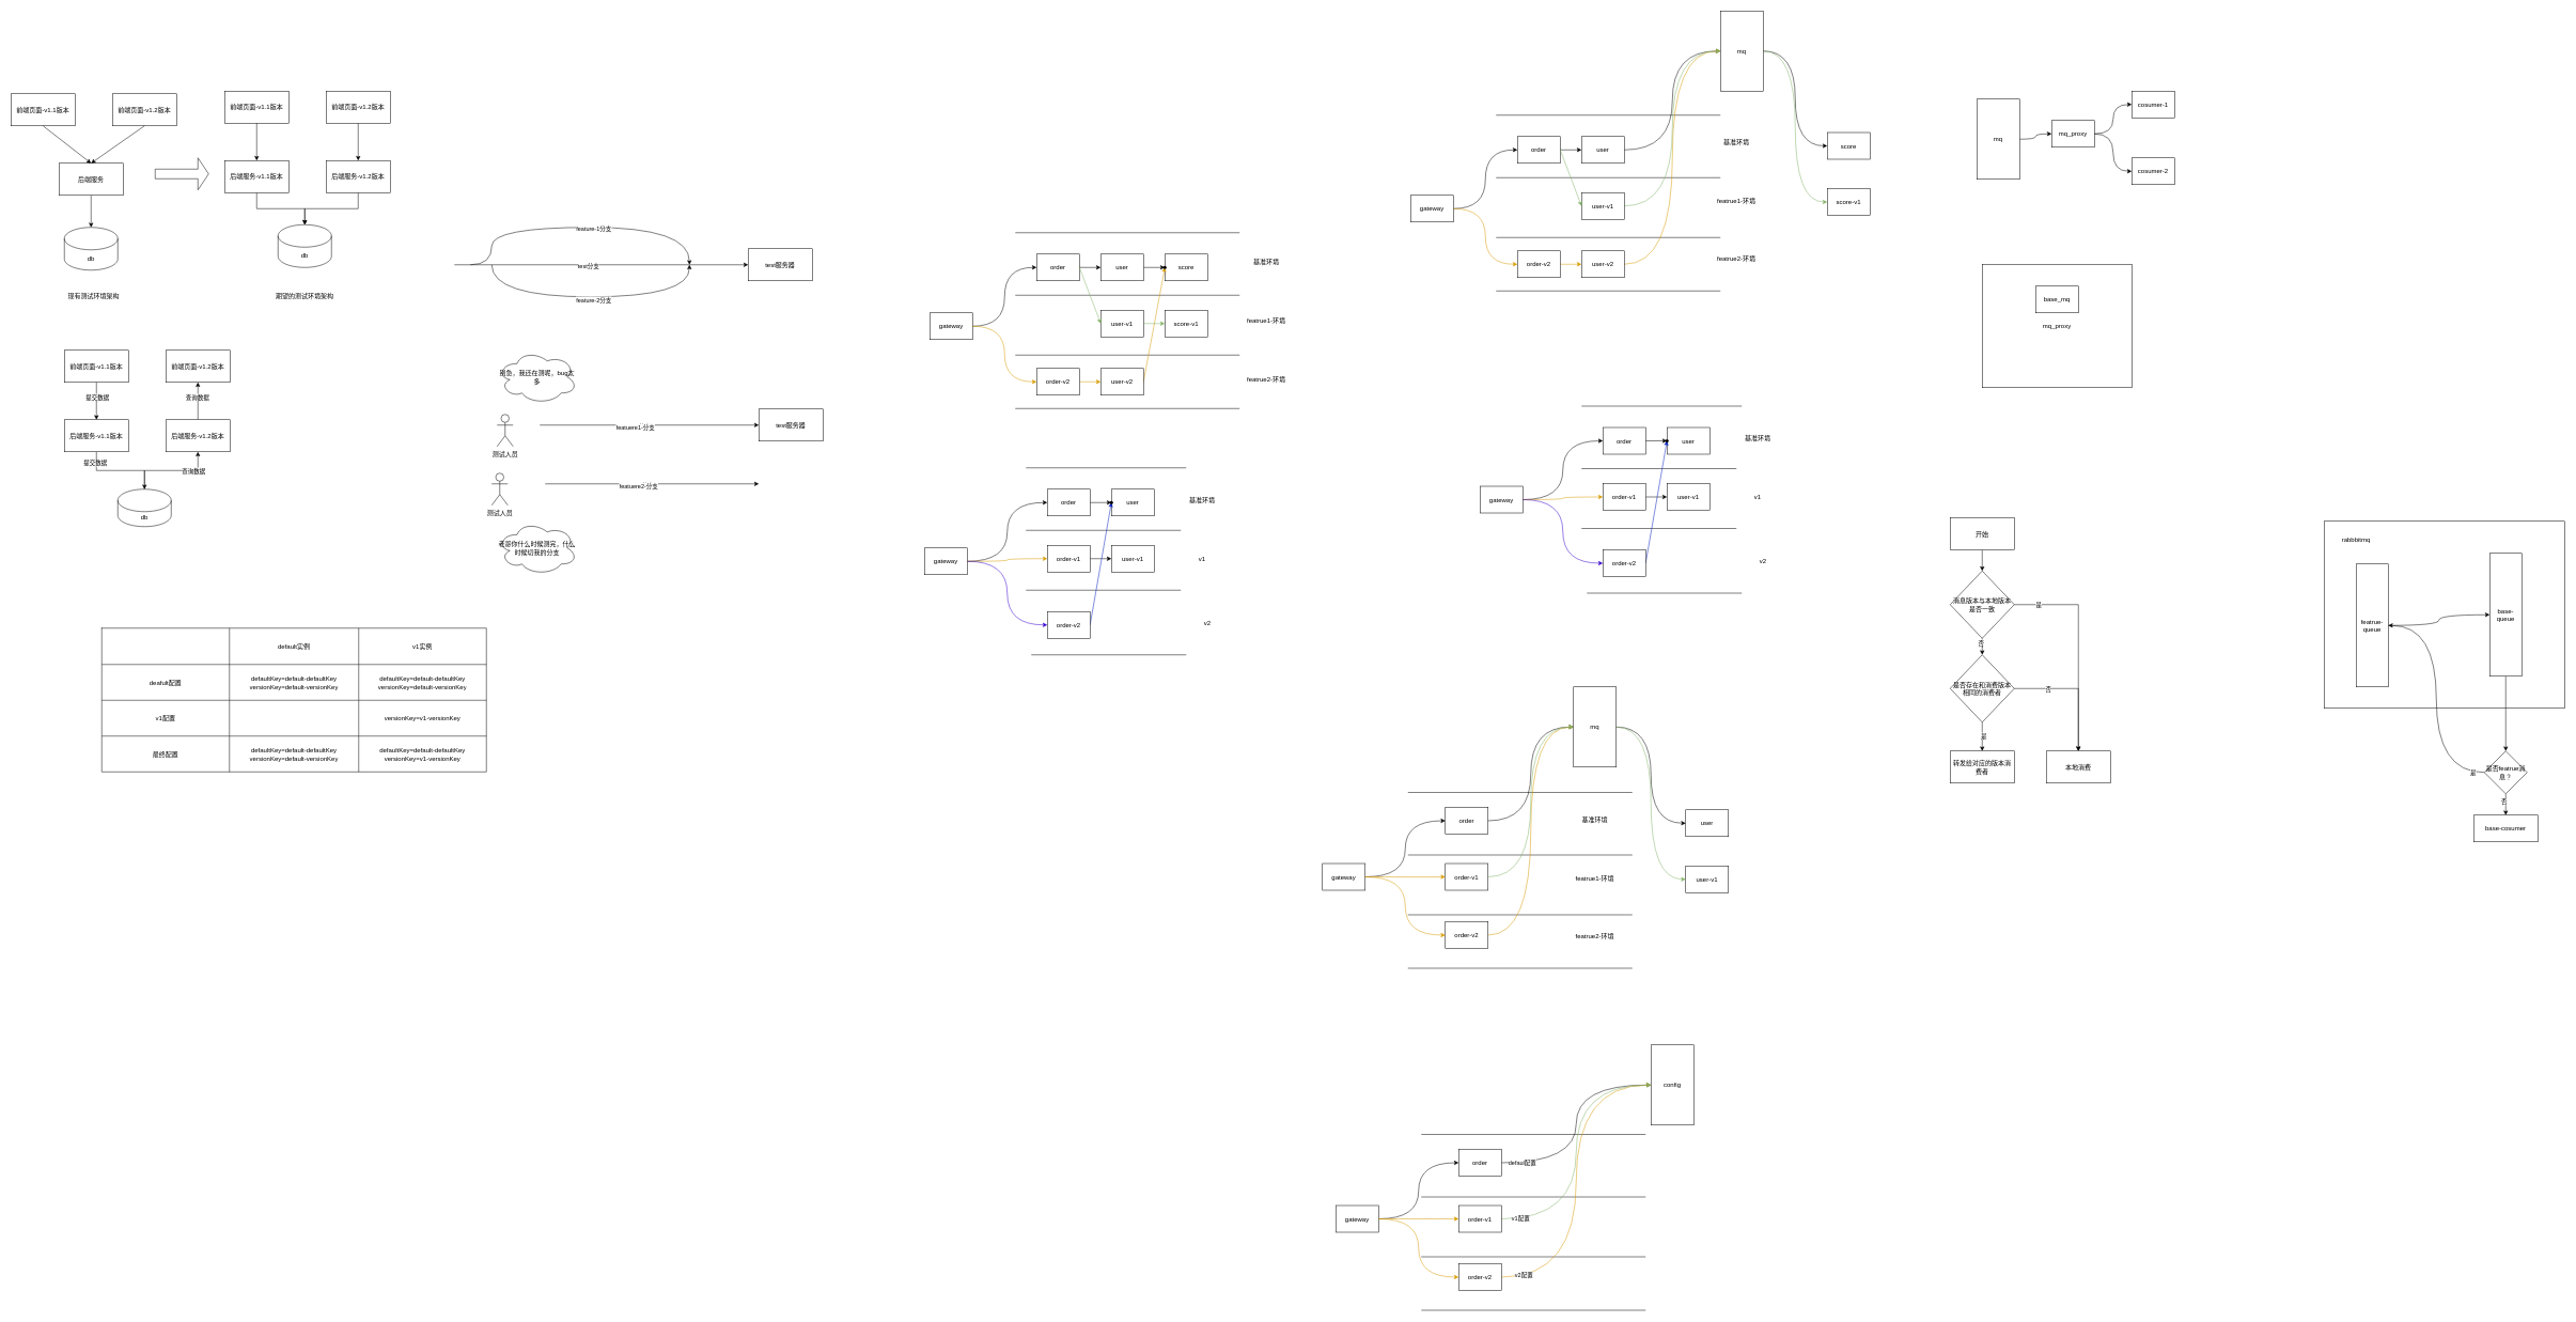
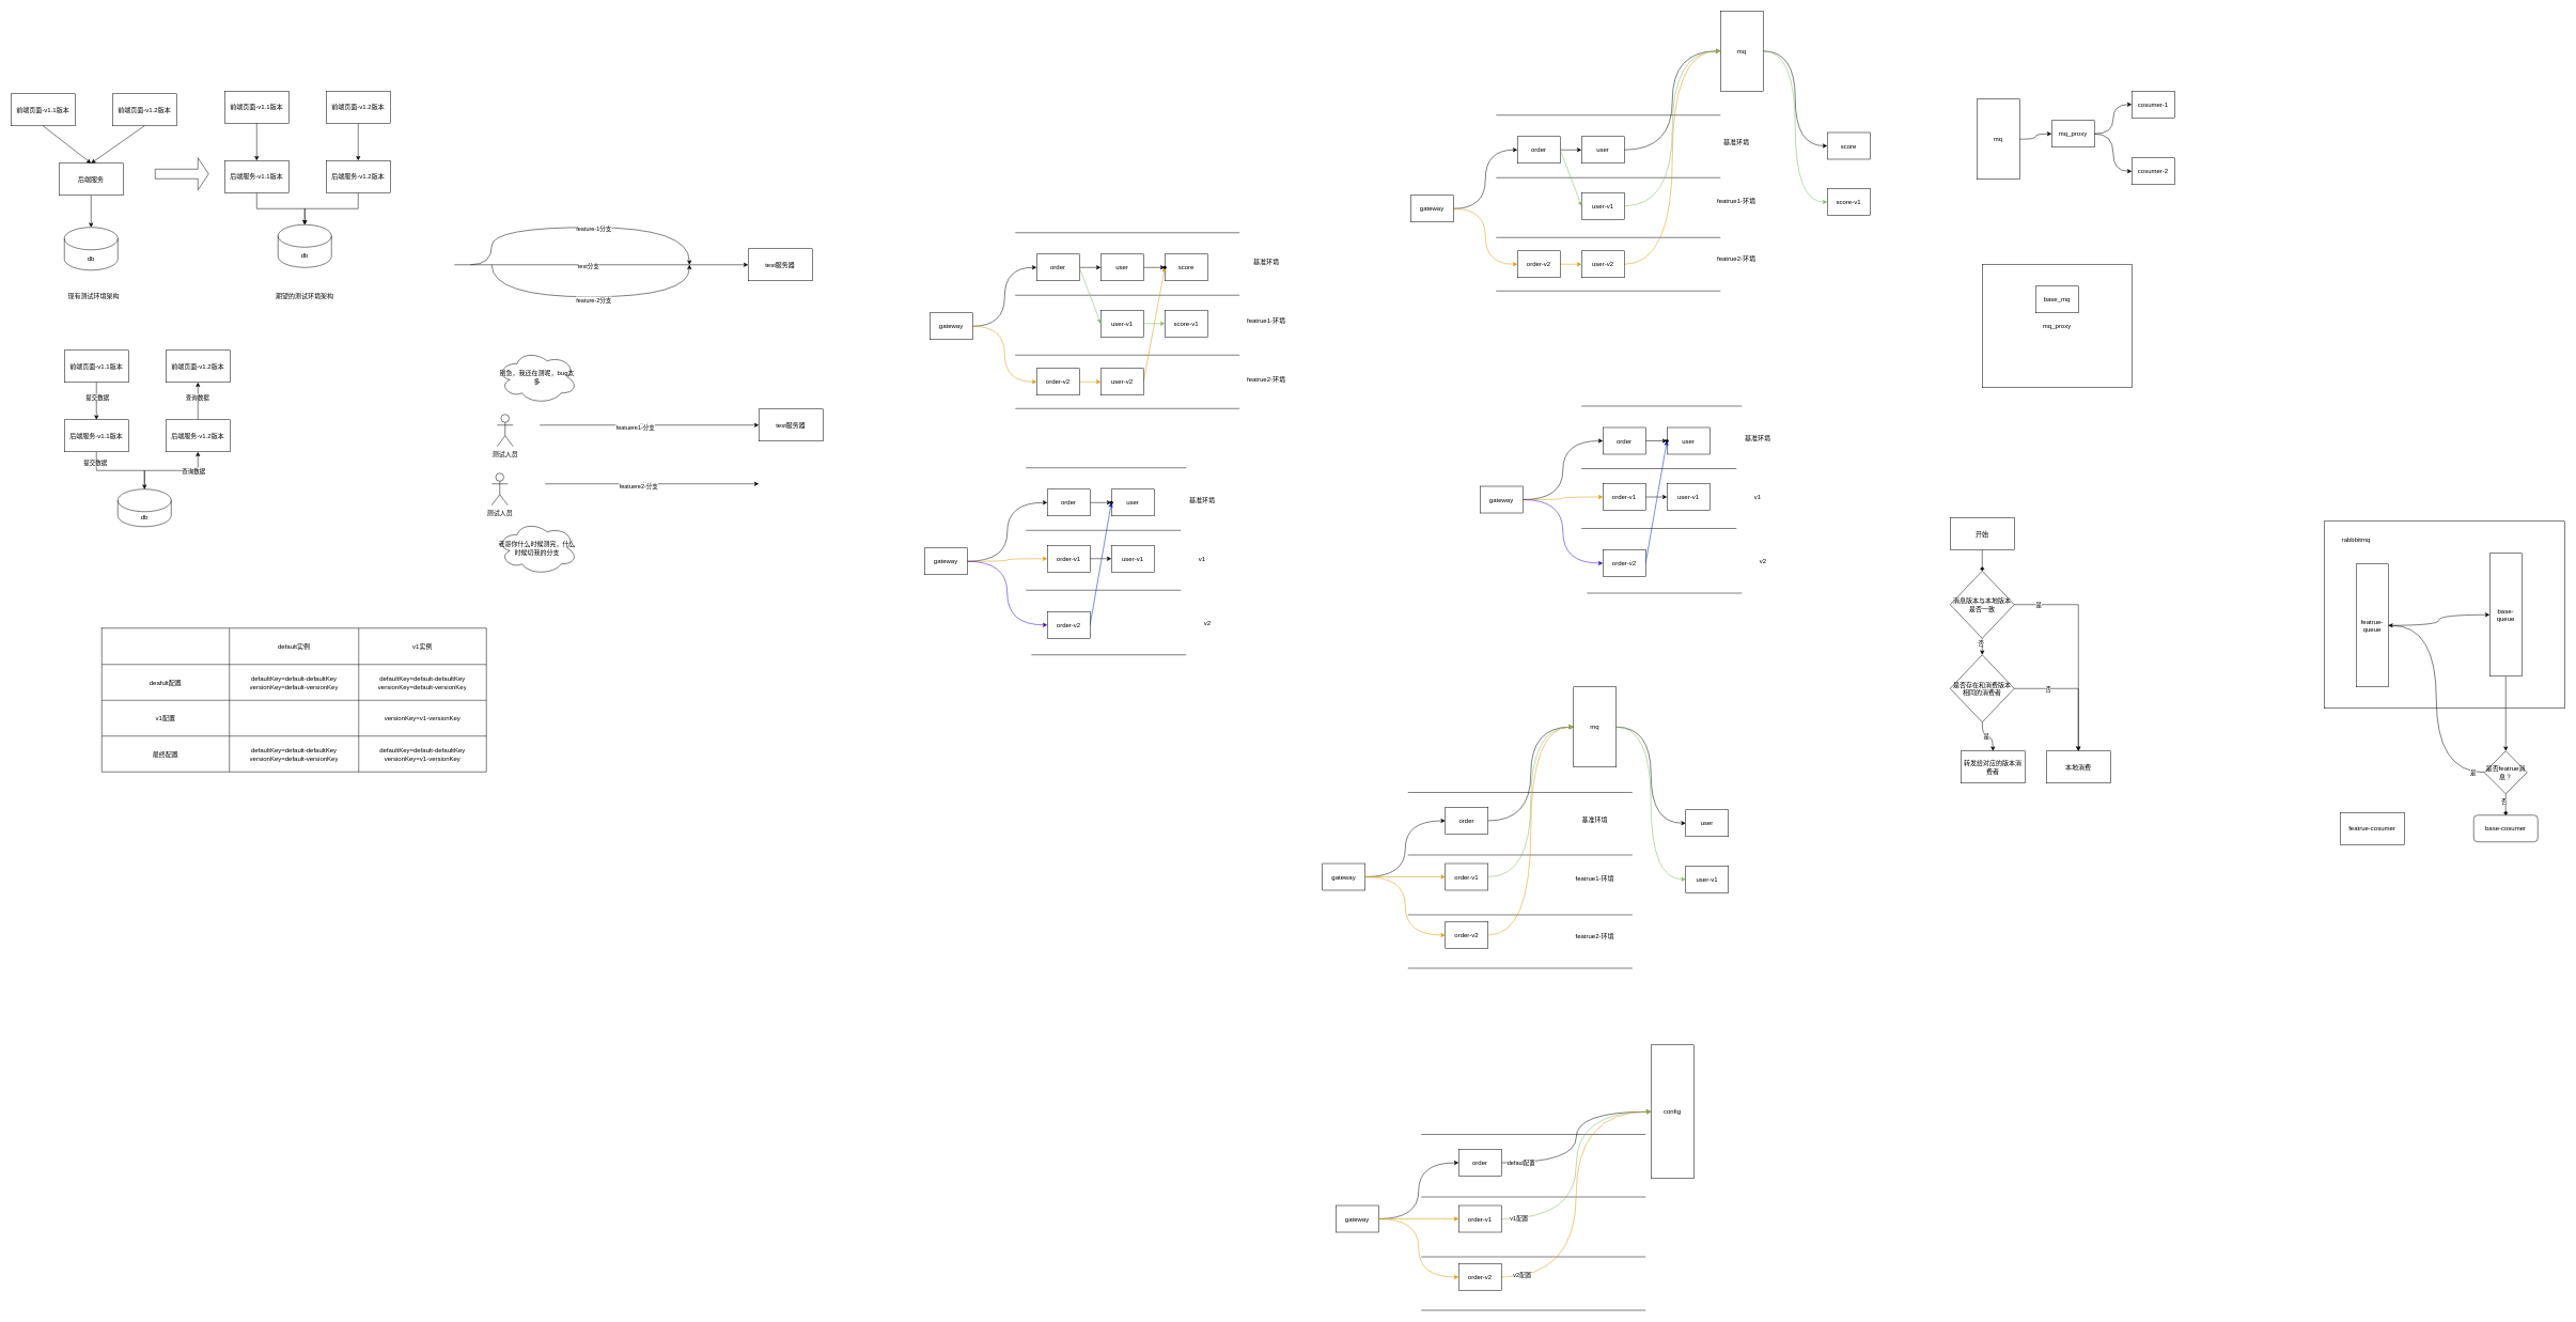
- <mxCell id="151" value="" style="edgeStyle=orthogonalEdgeStyle;curved=1;rounded=0;orthogonalLoop=1;jettySize=auto;html=1;" parent="1" source="152" target="157" edge="1"><mxGeometry relative="1" as="geometry" /></mxCell>
+ <mxCell id="151" value="" style="edgeStyle=orthogonalEdgeStyle;curved=1;rounded=0;orthogonalLoop=1;jettySize=auto;html=1;endArrow=diamond;" parent="1" source="152" target="157" edge="1"><mxGeometry relative="1" as="geometry" /></mxCell>
- <mxCell id="163" value="转发给对应的版本消费者" style="rounded=0;whiteSpace=wrap;html=1;" parent="1" vertex="1"><mxGeometry x="3650" y="1405" width="120" height="60" as="geometry" /></mxCell>
+ <mxCell id="163" value="转发给对应的版本消费者" style="rounded=0;whiteSpace=wrap;html=1;" parent="1" vertex="1"><mxGeometry x="3670" y="1405" width="120" height="60" as="geometry" /></mxCell>
- <mxCell id="174" style="edgeStyle=orthogonalEdgeStyle;curved=1;rounded=0;orthogonalLoop=1;jettySize=auto;html=1;entryX=0.5;entryY=0;entryDx=0;entryDy=0;" parent="1" source="176" target="171" edge="1"><mxGeometry relative="1" as="geometry" /></mxCell>
+ <mxCell id="174" style="edgeStyle=orthogonalEdgeStyle;curved=1;rounded=0;orthogonalLoop=1;jettySize=auto;html=1;entryX=0.5;entryY=0;entryDx=0;entryDy=0;endArrow=diamond;" parent="1" source="176" target="171" edge="1"><mxGeometry relative="1" as="geometry" /></mxCell>
+ <mxCell id="170" value="featrue-cosumer" style="rounded=0;whiteSpace=wrap;html=1;" parent="1" vertex="1"><mxGeometry x="4380" y="1520" width="120" height="60" as="geometry" /></mxCell>
- <mxCell id="171" value="base-cosumer" style="rounded=0;whiteSpace=wrap;html=1;" parent="1" vertex="1"><mxGeometry x="4630" y="1525" width="120" height="50" as="geometry" /></mxCell>
+ <mxCell id="171" value="base-cosumer" style="whiteSpace=wrap;html=1;rounded=1;" parent="1" vertex="1"><mxGeometry x="4630" y="1525" width="120" height="50" as="geometry" /></mxCell>
- <mxCell id="216" value="config" style="rounded=0;whiteSpace=wrap;html=1;" parent="1" vertex="1"><mxGeometry x="3090" y="1955" width="80" height="150" as="geometry" /></mxCell>
+ <mxCell id="216" value="config" style="rounded=0;whiteSpace=wrap;html=1;" parent="1" vertex="1"><mxGeometry x="3090" y="1955" width="80" height="250" as="geometry" /></mxCell>
